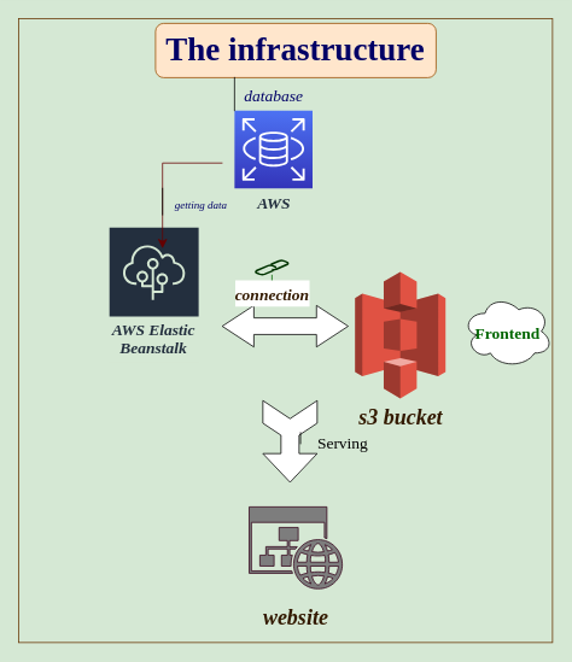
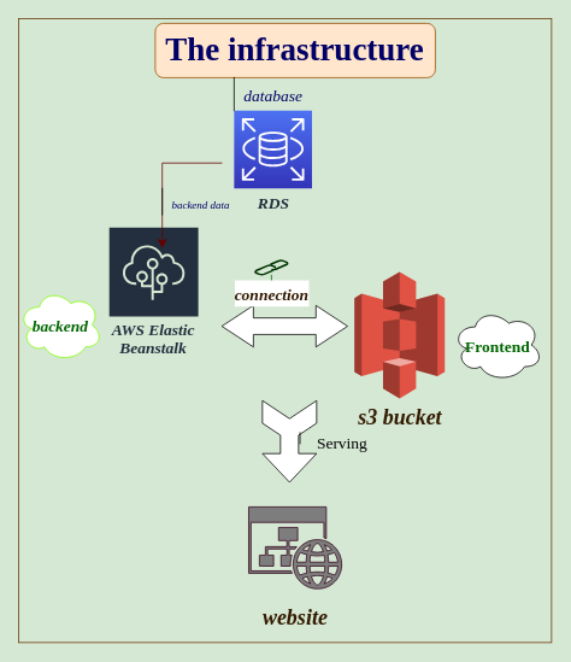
- <mxCell id="13" value="&lt;i&gt;&lt;font color=&quot;#000066&quot; style=&quot;font-size: 12px;&quot;&gt;getting data&lt;/font&gt;&lt;/i&gt;" style="shape=partialRectangle;whiteSpace=wrap;html=1;right=0;top=0;bottom=0;fillColor=none;routingCenterX=-0.5;fontFamily=Times New Roman;fontSize=24;fontColor=#006600;" parent="2" vertex="1"><mxGeometry x="159.101" y="187.862" width="86.18" height="29.053" as="geometry" /></mxCell>
+ <mxCell id="13" value="&lt;i&gt;&lt;font color=&quot;#000066&quot; style=&quot;font-size: 12px;&quot;&gt;backend data&lt;/font&gt;&lt;/i&gt;" style="shape=partialRectangle;whiteSpace=wrap;html=1;right=0;top=0;bottom=0;fillColor=none;routingCenterX=-0.5;fontFamily=Times New Roman;fontSize=24;fontColor=#006600;" parent="2" vertex="1"><mxGeometry x="159.101" y="187.862" width="86.18" height="29.053" as="geometry" /></mxCell>
- <mxCell id="7" value="&lt;font style=&quot;font-size: 18px;&quot;&gt;&lt;i style=&quot;&quot;&gt;&lt;b&gt;AWS&lt;/b&gt;&lt;/i&gt;&lt;/font&gt;" style="sketch=0;points=[[0,0,0],[0.25,0,0],[0.5,0,0],[0.75,0,0],[1,0,0],[0,1,0],[0.25,1,0],[0.5,1,0],[0.75,1,0],[1,1,0],[0,0.25,0],[0,0.5,0],[0,0.75,0],[1,0.25,0],[1,0.5,0],[1,0.75,0]];outlineConnect=0;fontColor=#232F3E;gradientColor=#4D72F3;gradientDirection=north;fillColor=#3334B9;strokeColor=#ffffff;dashed=0;verticalLabelPosition=bottom;verticalAlign=top;align=center;html=1;fontSize=12;fontStyle=0;aspect=fixed;shape=mxgraph.aws4.resourceIcon;resIcon=mxgraph.aws4.rds;fontFamily=Times New Roman;" parent="2" vertex="1"><mxGeometry x="238.652" y="101.684" width="86.18" height="86.18" as="geometry" /></mxCell>
+ <mxCell id="7" value="&lt;font style=&quot;font-size: 18px;&quot;&gt;&lt;i style=&quot;&quot;&gt;&lt;b&gt;RDS&lt;/b&gt;&lt;/i&gt;&lt;/font&gt;" style="sketch=0;points=[[0,0,0],[0.25,0,0],[0.5,0,0],[0.75,0,0],[1,0,0],[0,1,0],[0.25,1,0],[0.5,1,0],[0.75,1,0],[1,1,0],[0,0.25,0],[0,0.5,0],[0,0.75,0],[1,0.25,0],[1,0.5,0],[1,0.75,0]];outlineConnect=0;fontColor=#232F3E;gradientColor=#4D72F3;gradientDirection=north;fillColor=#3334B9;strokeColor=#ffffff;dashed=0;verticalLabelPosition=bottom;verticalAlign=top;align=center;html=1;fontSize=12;fontStyle=0;aspect=fixed;shape=mxgraph.aws4.resourceIcon;resIcon=mxgraph.aws4.rds;fontFamily=Times New Roman;" parent="2" vertex="1"><mxGeometry x="238.652" y="101.684" width="86.18" height="86.18" as="geometry" /></mxCell>
+ <mxCell id="10" value="&lt;i&gt;&lt;b&gt;&lt;font style=&quot;font-size: 18px;&quot; color=&quot;#006600&quot;&gt;backend&lt;/font&gt;&lt;/b&gt;&lt;/i&gt;" style="ellipse;shape=cloud;whiteSpace=wrap;html=1;fontFamily=Times New Roman;fontSize=24;fontColor=#331A00;strokeColor=#80FF00;" parent="2" vertex="1"><mxGeometry y="299" width="92.809" height="79.895" as="geometry" /></mxCell>
- <mxCell id="11" value="&lt;b&gt;&lt;font style=&quot;font-size: 18px;&quot;&gt;Frontend&lt;/font&gt;&lt;/b&gt;" style="ellipse;shape=cloud;whiteSpace=wrap;html=1;fontFamily=Times New Roman;fontSize=24;fontColor=#006600;" parent="2" vertex="1"><mxGeometry x="490.562" y="306" width="99.438" height="79.895" as="geometry" /></mxCell>
+ <mxCell id="11" value="&lt;b&gt;&lt;font style=&quot;font-size: 18px;&quot;&gt;Frontend&lt;/font&gt;&lt;/b&gt;" style="ellipse;shape=cloud;whiteSpace=wrap;html=1;fontFamily=Times New Roman;fontSize=24;fontColor=#006600;" parent="2" vertex="1"><mxGeometry x="480.562" y="321" width="99.438" height="79.895" as="geometry" /></mxCell>
